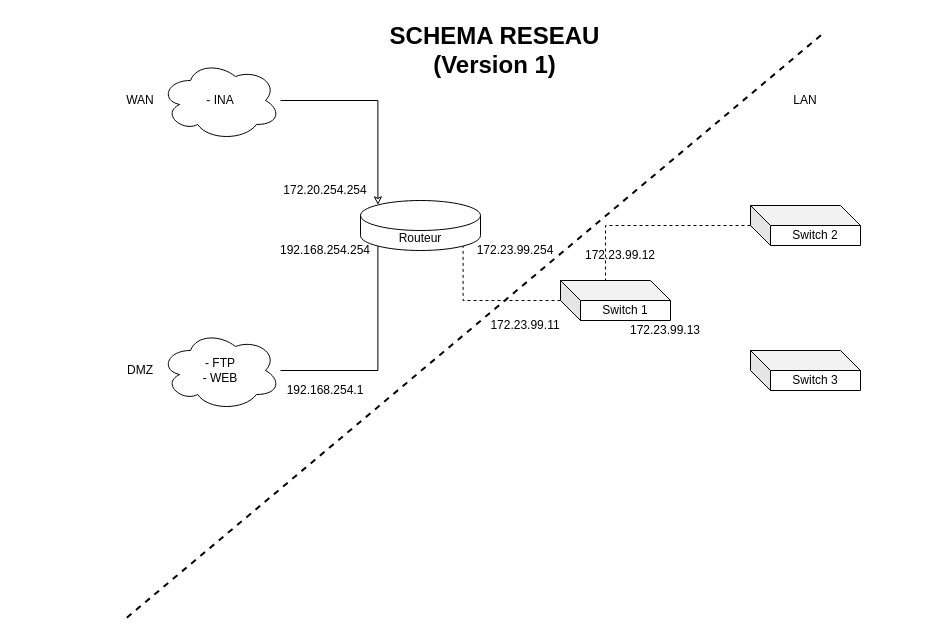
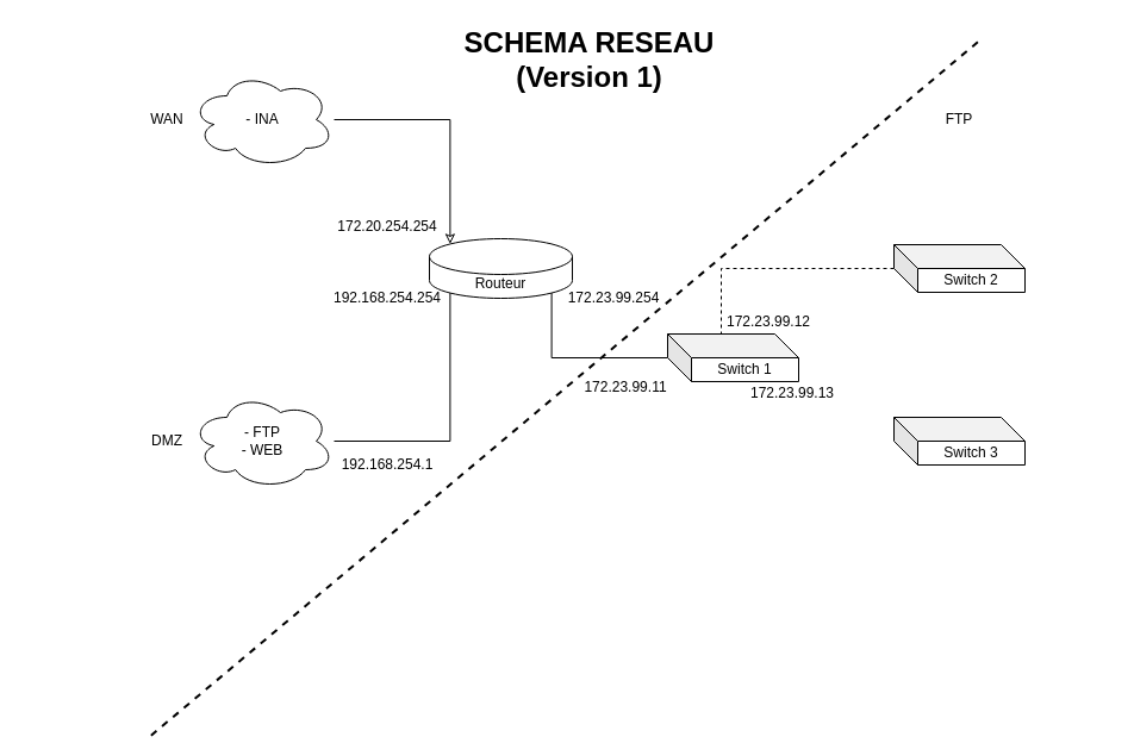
- <mxCell id="15" value="LAN" style="text;html=1;strokeColor=none;fillColor=none;align=center;verticalAlign=middle;whiteSpace=wrap;rounded=0;dashed=1;" vertex="1" parent="1"><mxGeometry x="785" y="90" width="40" height="20" as="geometry" /></mxCell>
+ <mxCell id="15" value="FTP" style="text;html=1;strokeColor=none;fillColor=none;align=center;verticalAlign=middle;whiteSpace=wrap;rounded=0;dashed=1;" vertex="1" parent="1"><mxGeometry x="785" y="90" width="40" height="20" as="geometry" /></mxCell>
- <mxCell id="21" value="172.23.99.12" style="text;html=1;strokeColor=none;fillColor=none;align=center;verticalAlign=middle;whiteSpace=wrap;rounded=0;dashed=1;" vertex="1" parent="1"><mxGeometry x="575" y="245" width="90" height="20" as="geometry" /></mxCell>
+ <mxCell id="21" value="172.23.99.12" style="text;html=1;strokeColor=none;fillColor=none;align=center;verticalAlign=middle;whiteSpace=wrap;rounded=0;dashed=1;" vertex="1" parent="1"><mxGeometry x="600" y="260" width="90" height="20" as="geometry" /></mxCell>
- <mxCell id="7" style="edgeStyle=orthogonalEdgeStyle;rounded=0;orthogonalLoop=1;jettySize=auto;html=1;entryX=0.855;entryY=1;entryDx=0;entryDy=-4.35;entryPerimeter=0;endArrow=none;endFill=0;dashed=1;" edge="1" parent="1" source="8" target="4"><mxGeometry relative="1" as="geometry" /></mxCell>
+ <mxCell id="7" style="edgeStyle=orthogonalEdgeStyle;rounded=0;orthogonalLoop=1;jettySize=auto;html=1;entryX=0.855;entryY=1;entryDx=0;entryDy=-4.35;entryPerimeter=0;endArrow=none;endFill=0;" edge="1" parent="1" source="8" target="4"><mxGeometry relative="1" as="geometry" /></mxCell>
